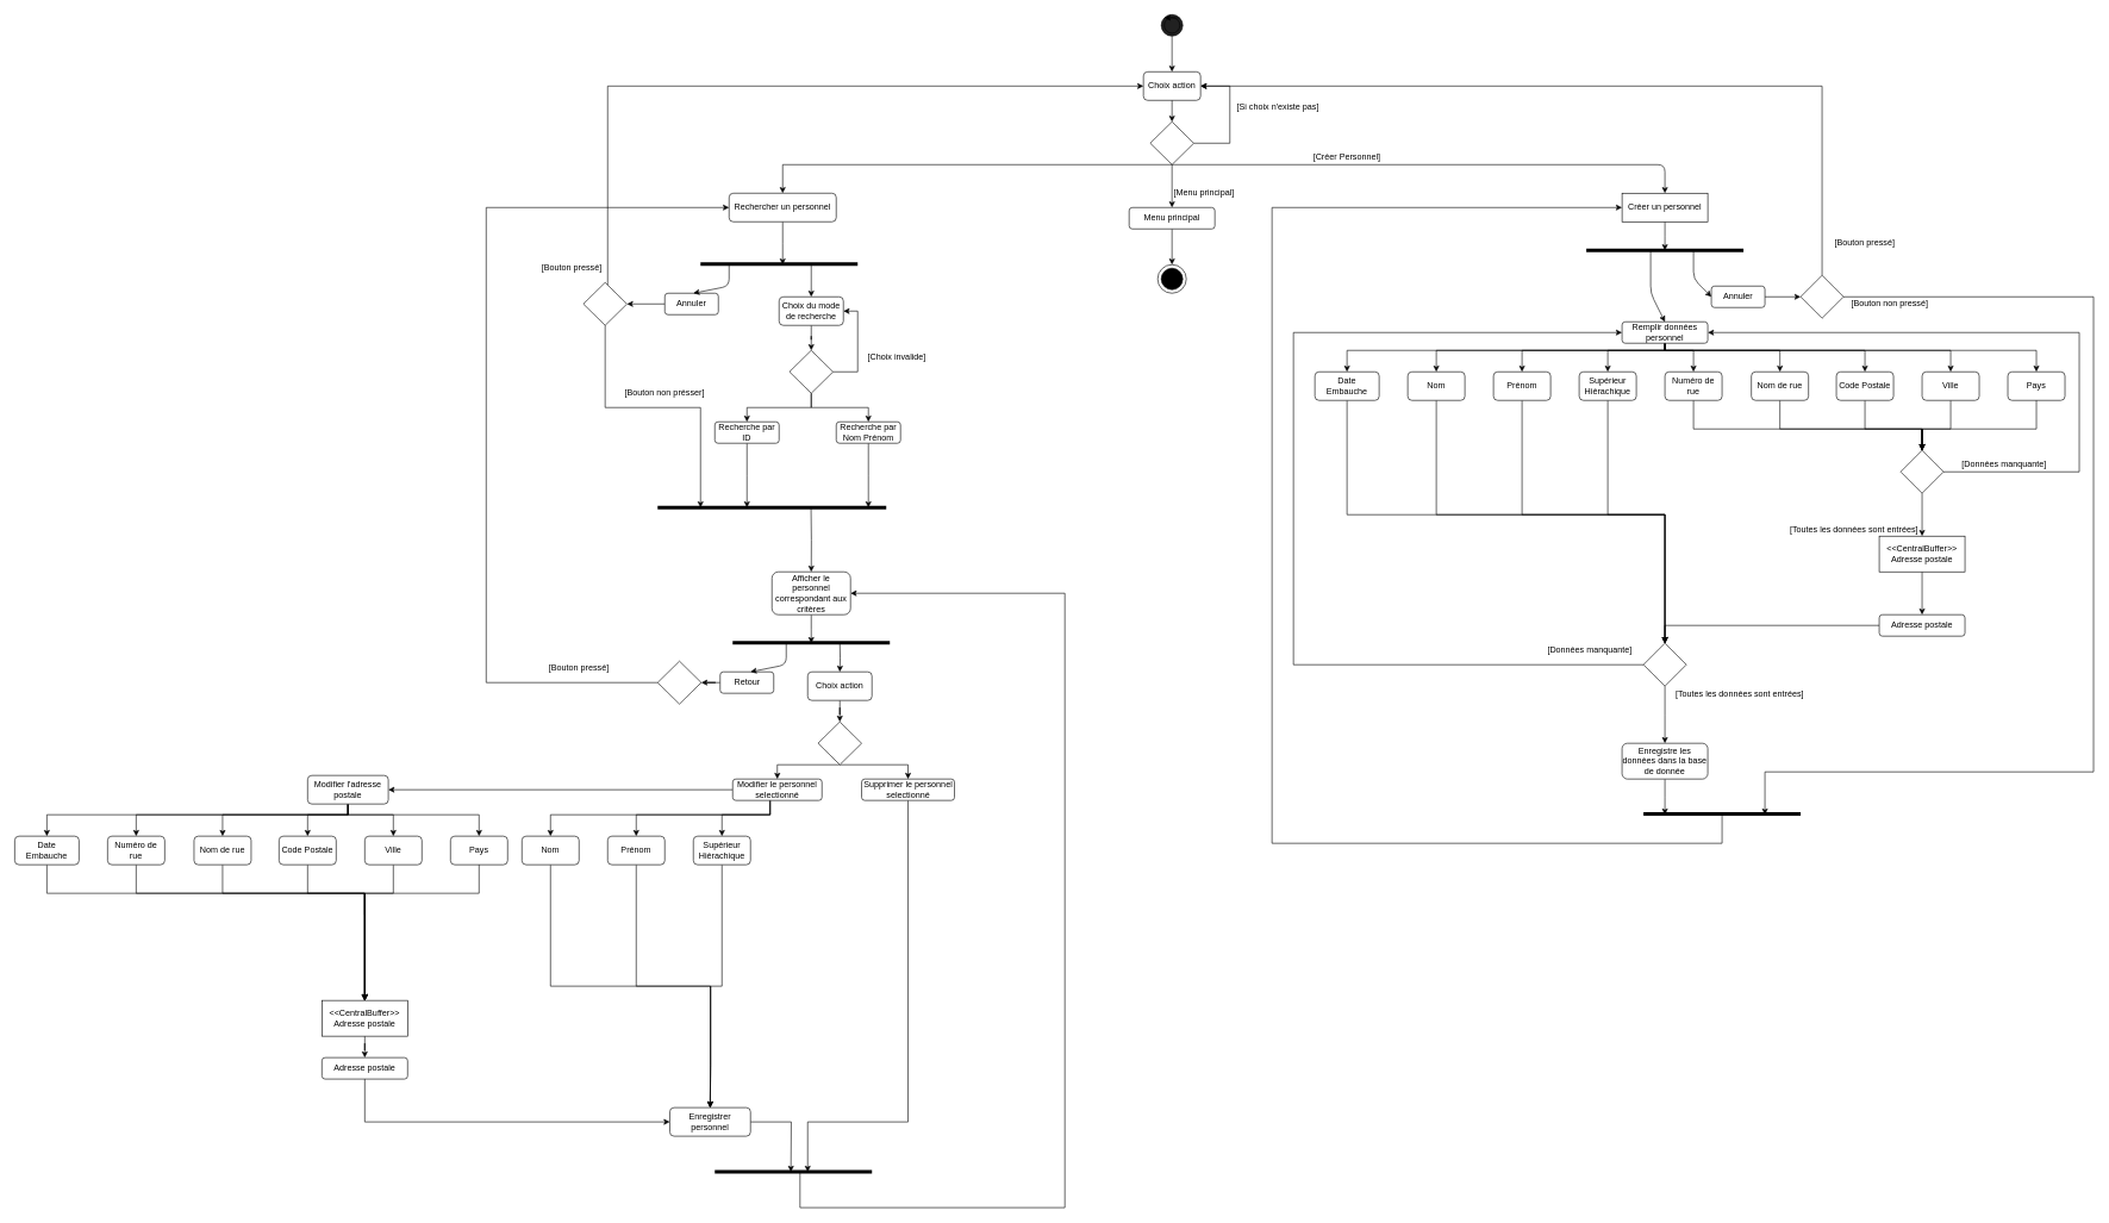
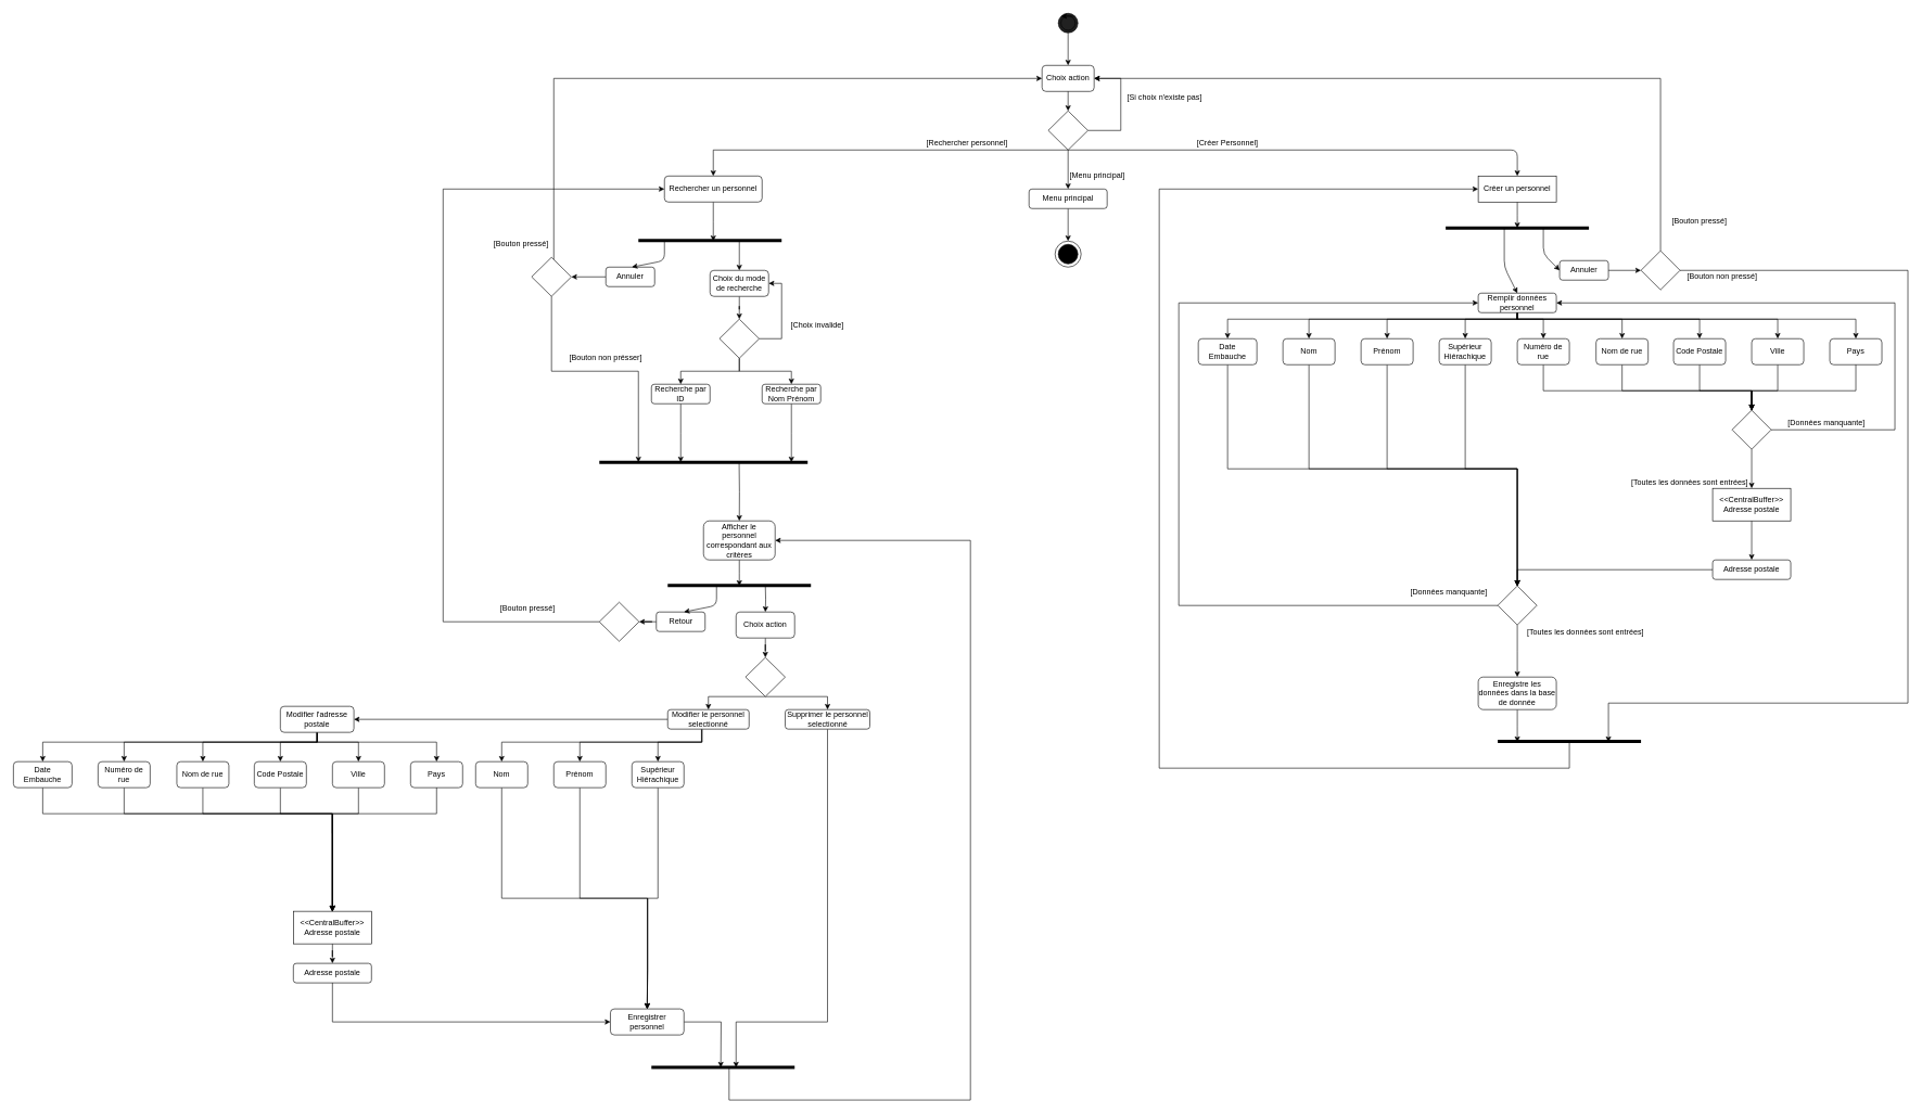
+ <mxCell id="156" value="[Rechercher personnel]" style="text;html=1;strokeColor=none;fillColor=none;align=center;verticalAlign=middle;whiteSpace=wrap;rounded=0;" parent="1" vertex="1"><mxGeometry x="1410" y="210" width="150" height="20" as="geometry" /></mxCell>
